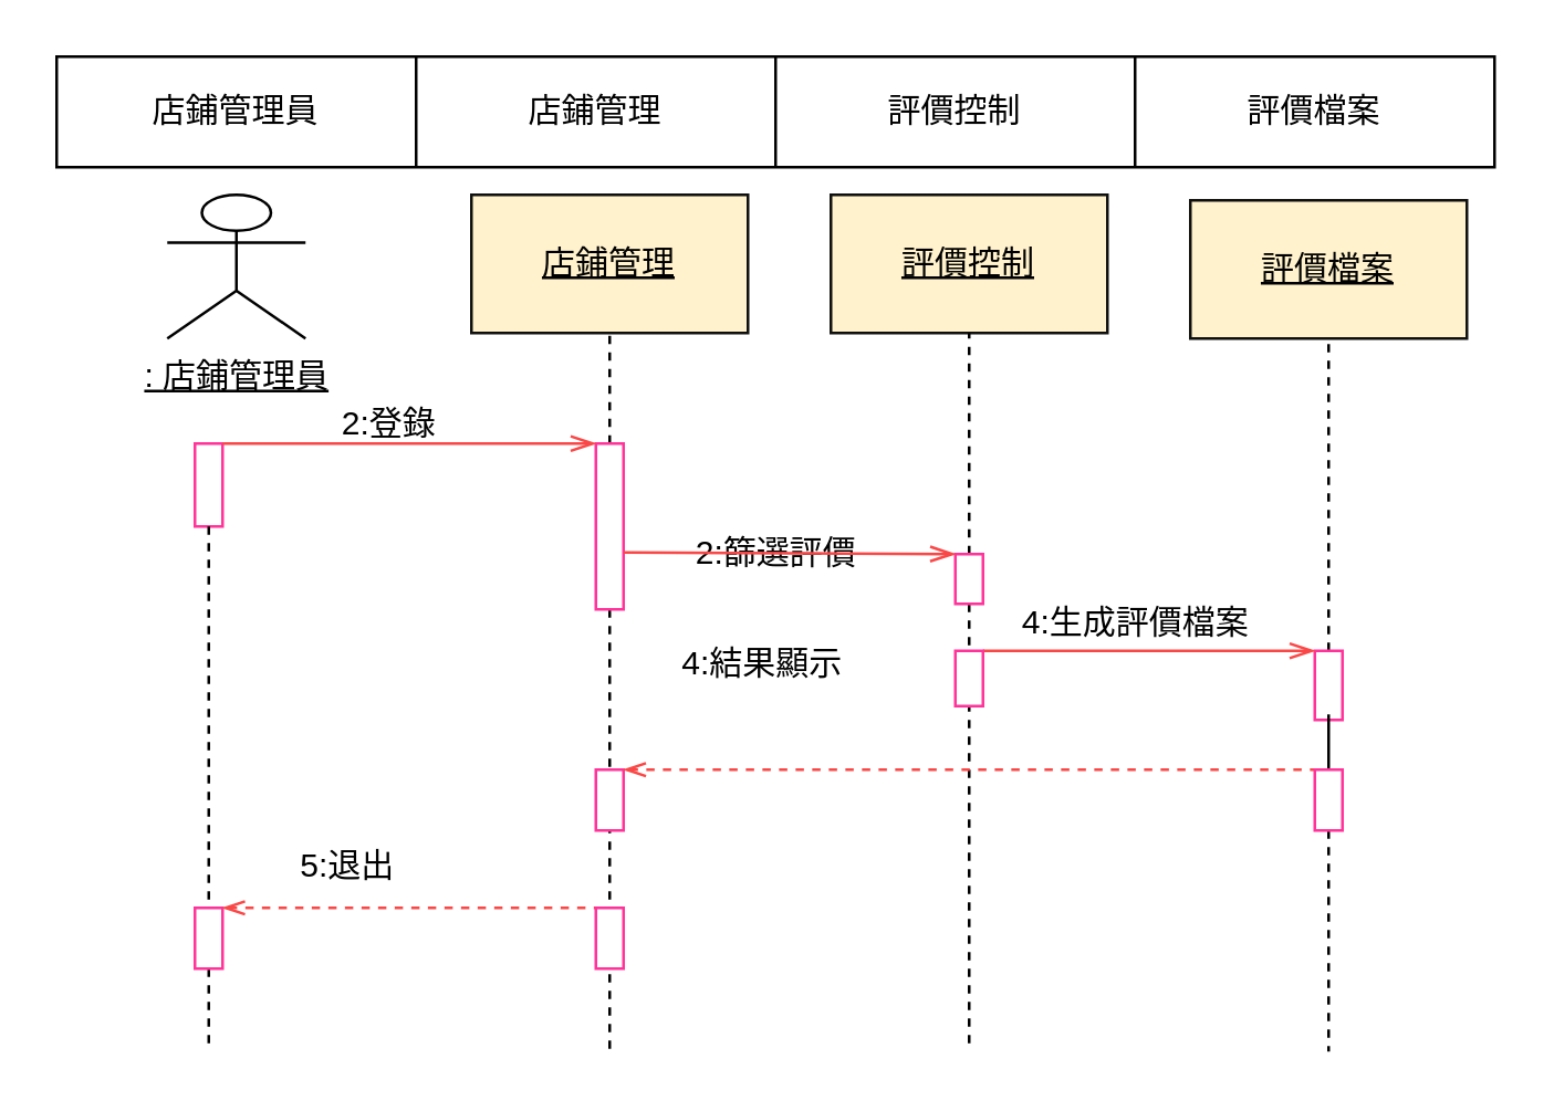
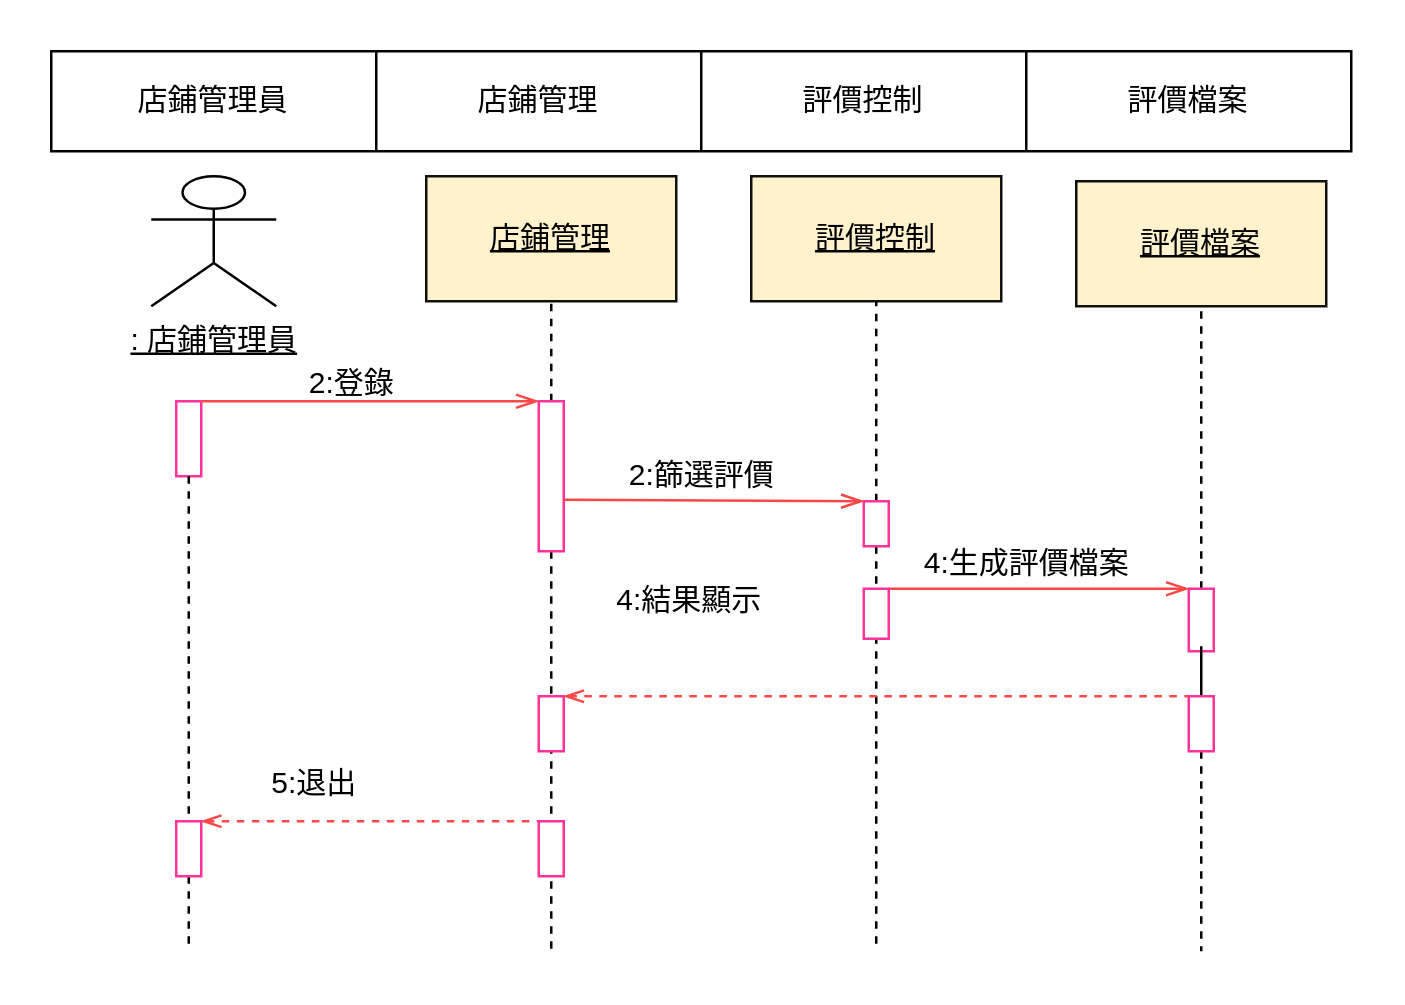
- <mxCell id="35" value="2:篩選評價" style="text;html=1;align=center;verticalAlign=middle;resizable=0;points=[];autosize=1;strokeColor=none;fillColor=none;" parent="1" vertex="1"><mxGeometry x="240" y="185" width="80" height="30" as="geometry" /></mxCell>
+ <mxCell id="35" value="2:篩選評價" style="text;html=1;align=center;verticalAlign=middle;resizable=0;points=[];autosize=1;strokeColor=none;fillColor=none;" parent="1" vertex="1"><mxGeometry x="240" y="175" width="80" height="30" as="geometry" /></mxCell>
